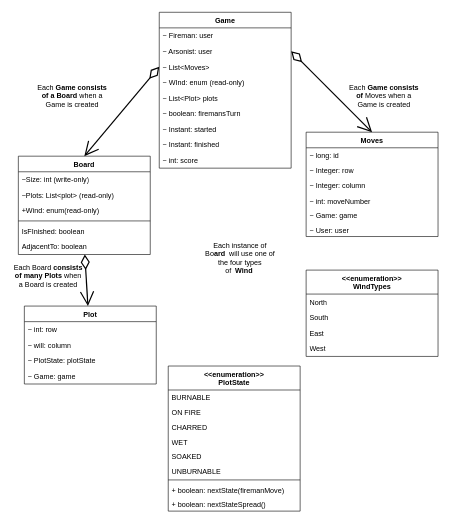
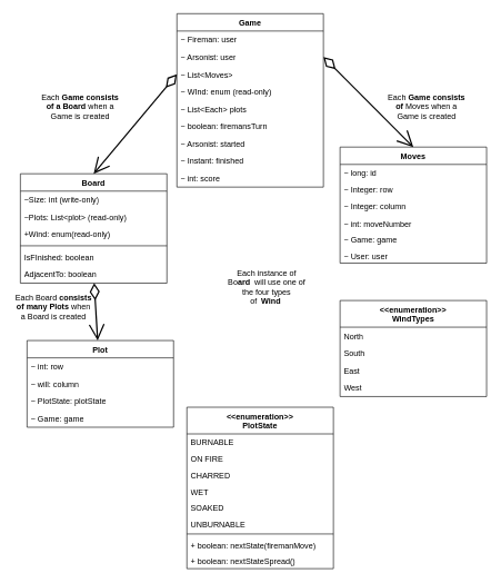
- <mxCell id="14" value="~ List&amp;lt;Plot&amp;gt; plots" style="text;strokeColor=none;fillColor=none;align=left;verticalAlign=top;spacingLeft=4;spacingRight=4;overflow=hidden;rotatable=0;points=[[0,0.5],[1,0.5]];portConstraint=eastwest;whiteSpace=wrap;html=1;" parent="9" vertex="1"><mxGeometry y="130" width="220" height="26" as="geometry" /></mxCell>
+ <mxCell id="14" value="~ List&amp;lt;Each&amp;gt; plots" style="text;strokeColor=none;fillColor=none;align=left;verticalAlign=top;spacingLeft=4;spacingRight=4;overflow=hidden;rotatable=0;points=[[0,0.5],[1,0.5]];portConstraint=eastwest;whiteSpace=wrap;html=1;" parent="9" vertex="1"><mxGeometry y="130" width="220" height="26" as="geometry" /></mxCell>
- <mxCell id="16" value="~ Instant: started" style="text;strokeColor=none;fillColor=none;align=left;verticalAlign=top;spacingLeft=4;spacingRight=4;overflow=hidden;rotatable=0;points=[[0,0.5],[1,0.5]];portConstraint=eastwest;whiteSpace=wrap;html=1;" parent="9" vertex="1"><mxGeometry y="182" width="220" height="26" as="geometry" /></mxCell>
+ <mxCell id="16" value="~ Arsonist: started" style="text;strokeColor=none;fillColor=none;align=left;verticalAlign=top;spacingLeft=4;spacingRight=4;overflow=hidden;rotatable=0;points=[[0,0.5],[1,0.5]];portConstraint=eastwest;whiteSpace=wrap;html=1;" parent="9" vertex="1"><mxGeometry y="182" width="220" height="26" as="geometry" /></mxCell>
